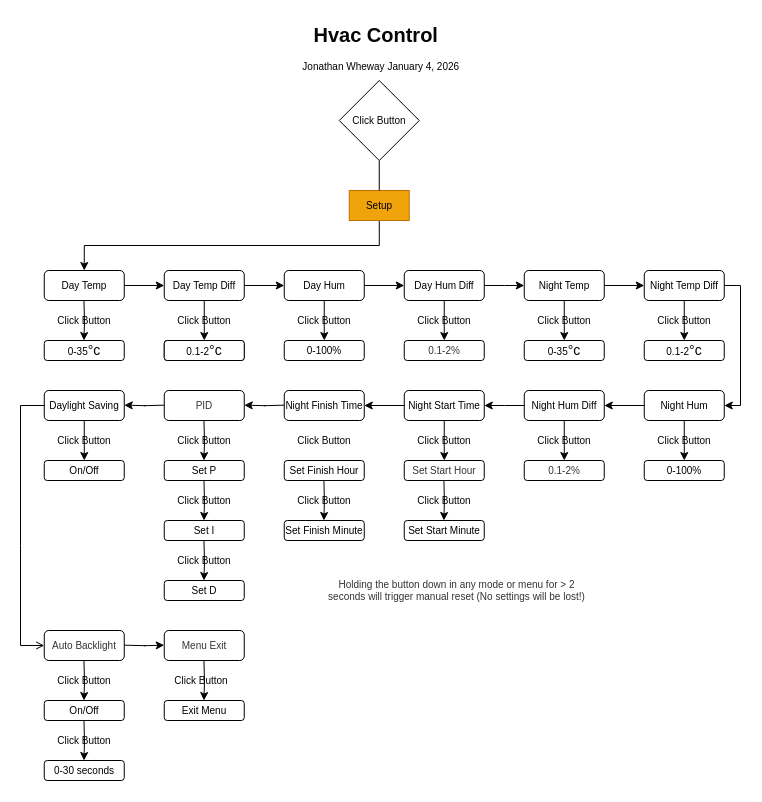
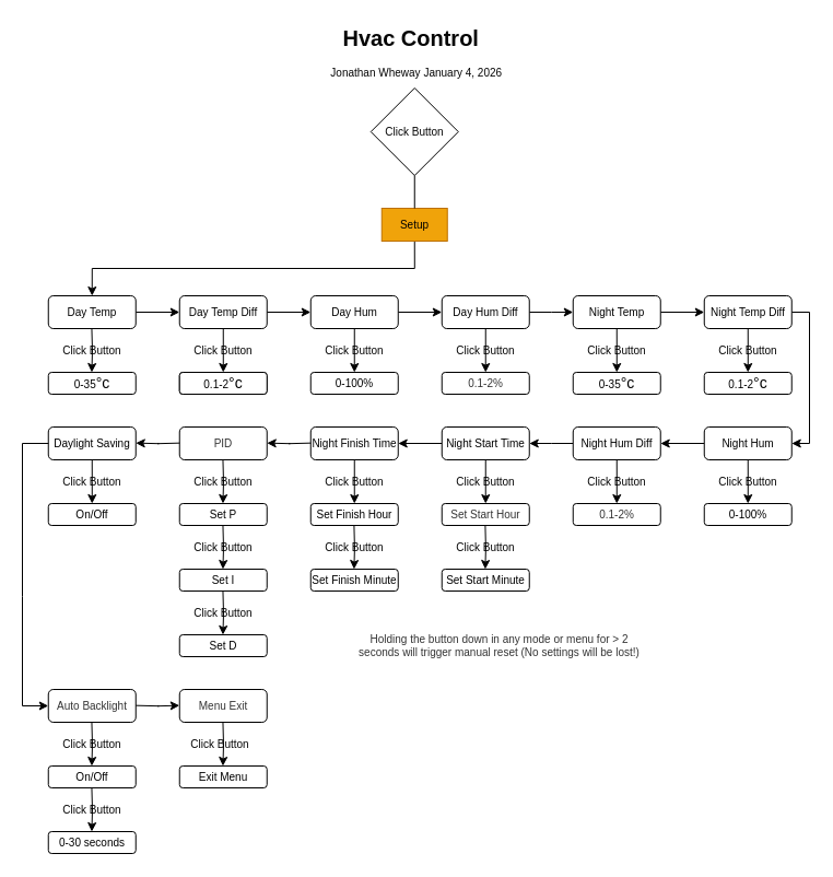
+ <mxCell id="44" style="edgeStyle=orthogonalEdgeStyle;rounded=0;orthogonalLoop=1;jettySize=auto;html=1;exitX=0.5;exitY=1;exitDx=0;exitDy=0;entryX=0.5;entryY=0;entryDx=0;entryDy=0;fontSize=10;fontColor=#050505;" parent="1" source="45" target="54" edge="1"><mxGeometry relative="1" as="geometry" /></mxCell>
- <mxCell id="86" value="" style="endArrow=open;html=1;rounded=0;exitX=0;exitY=0.5;exitDx=0;exitDy=0;entryX=0;entryY=0.5;entryDx=0;entryDy=0;" edge="1" parent="1" source="42" target="87"><mxGeometry width="50" height="50" relative="1" as="geometry"><mxPoint x="40" y="405" as="sourcePoint" /><mxPoint x="20" y="620" as="targetPoint" /><Array as="points"><mxPoint x="20" y="405" /><mxPoint x="20" y="545" /><mxPoint x="20" y="645" /></Array></mxGeometry></mxCell>
+ <mxCell id="86" value="" style="endArrow=classic;html=1;rounded=0;exitX=0;exitY=0.5;exitDx=0;exitDy=0;entryX=0;entryY=0.5;entryDx=0;entryDy=0;" edge="1" parent="1" source="42" target="87"><mxGeometry width="50" height="50" relative="1" as="geometry"><mxPoint x="40" y="405" as="sourcePoint" /><mxPoint x="20" y="620" as="targetPoint" /><Array as="points"><mxPoint x="20" y="405" /><mxPoint x="20" y="545" /><mxPoint x="20" y="645" /></Array></mxGeometry></mxCell>
